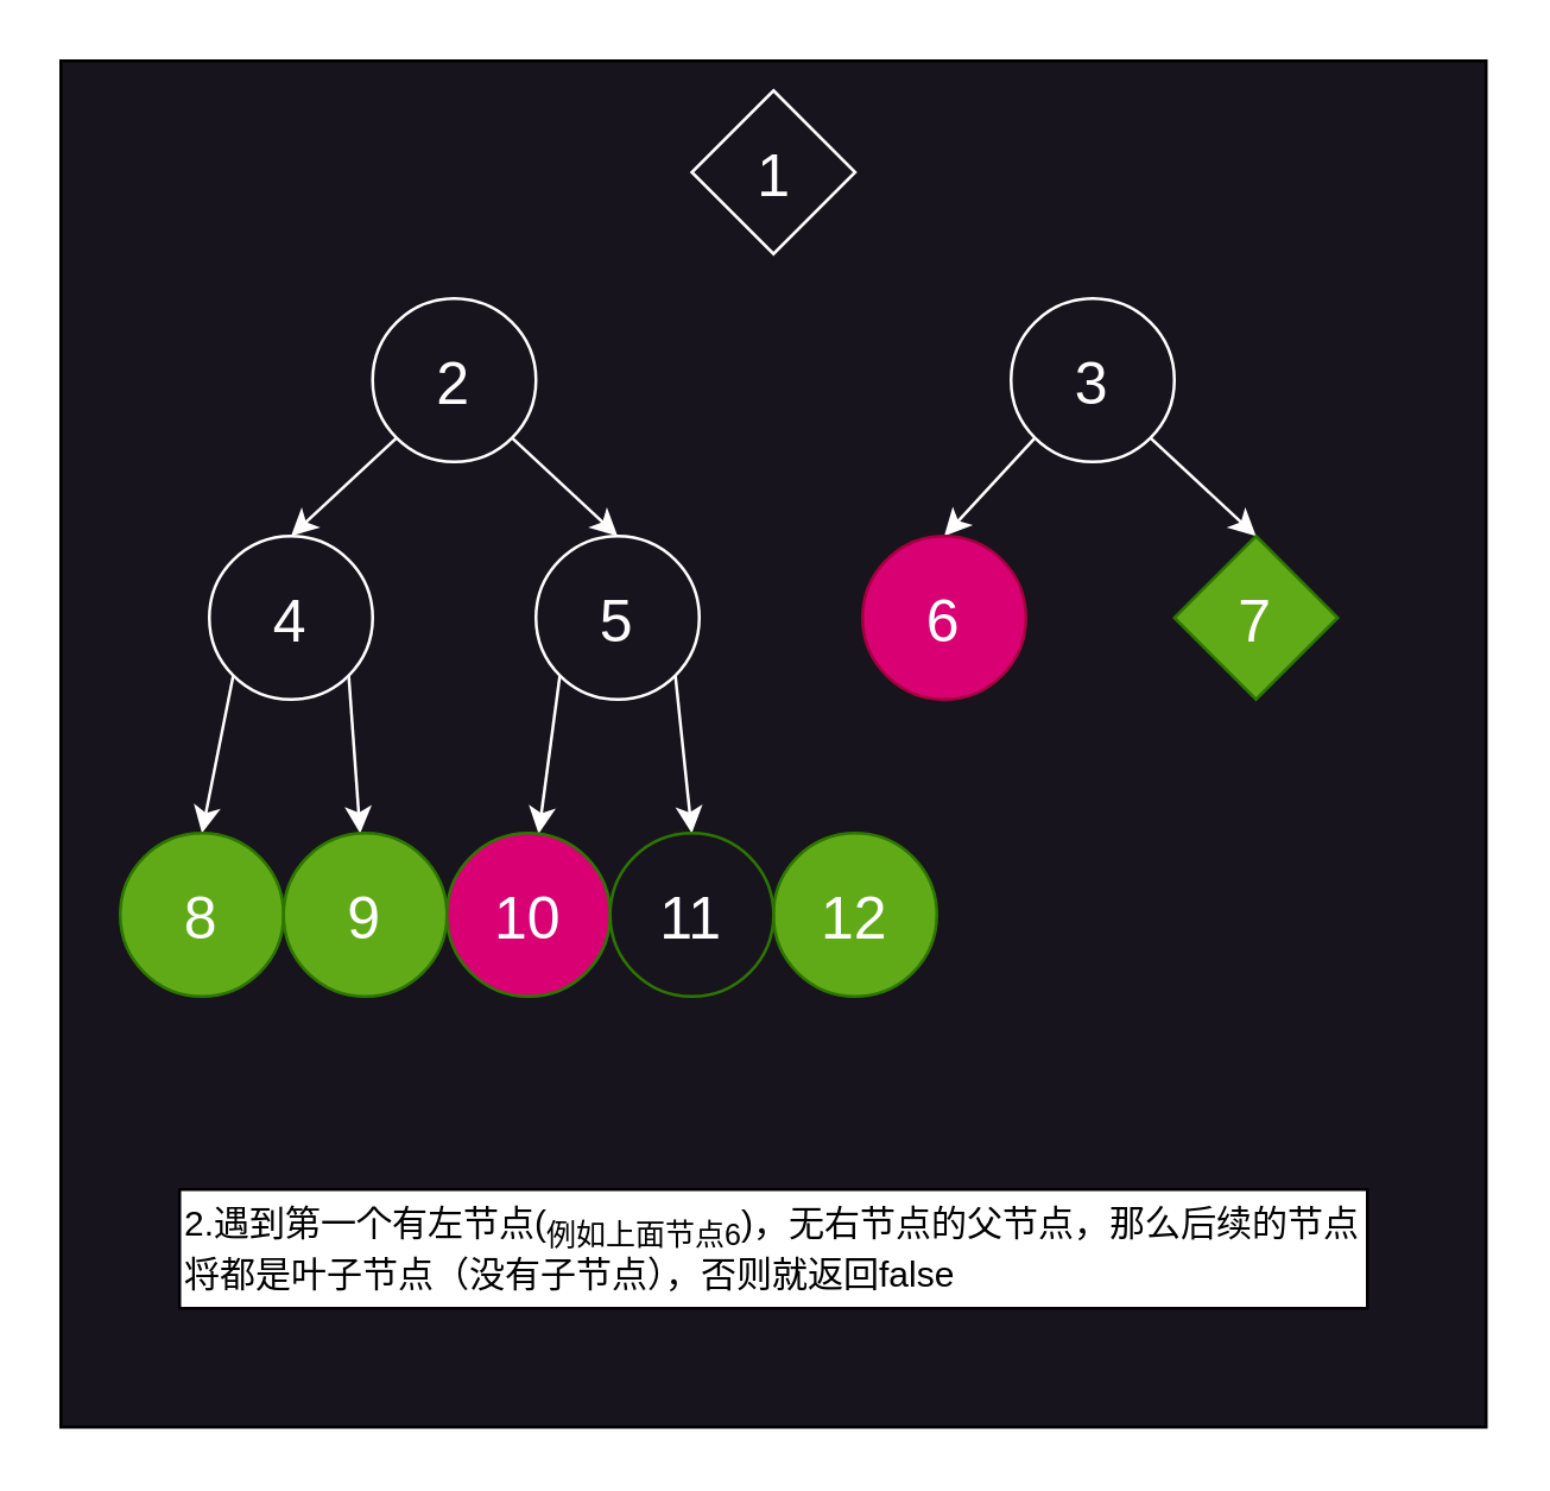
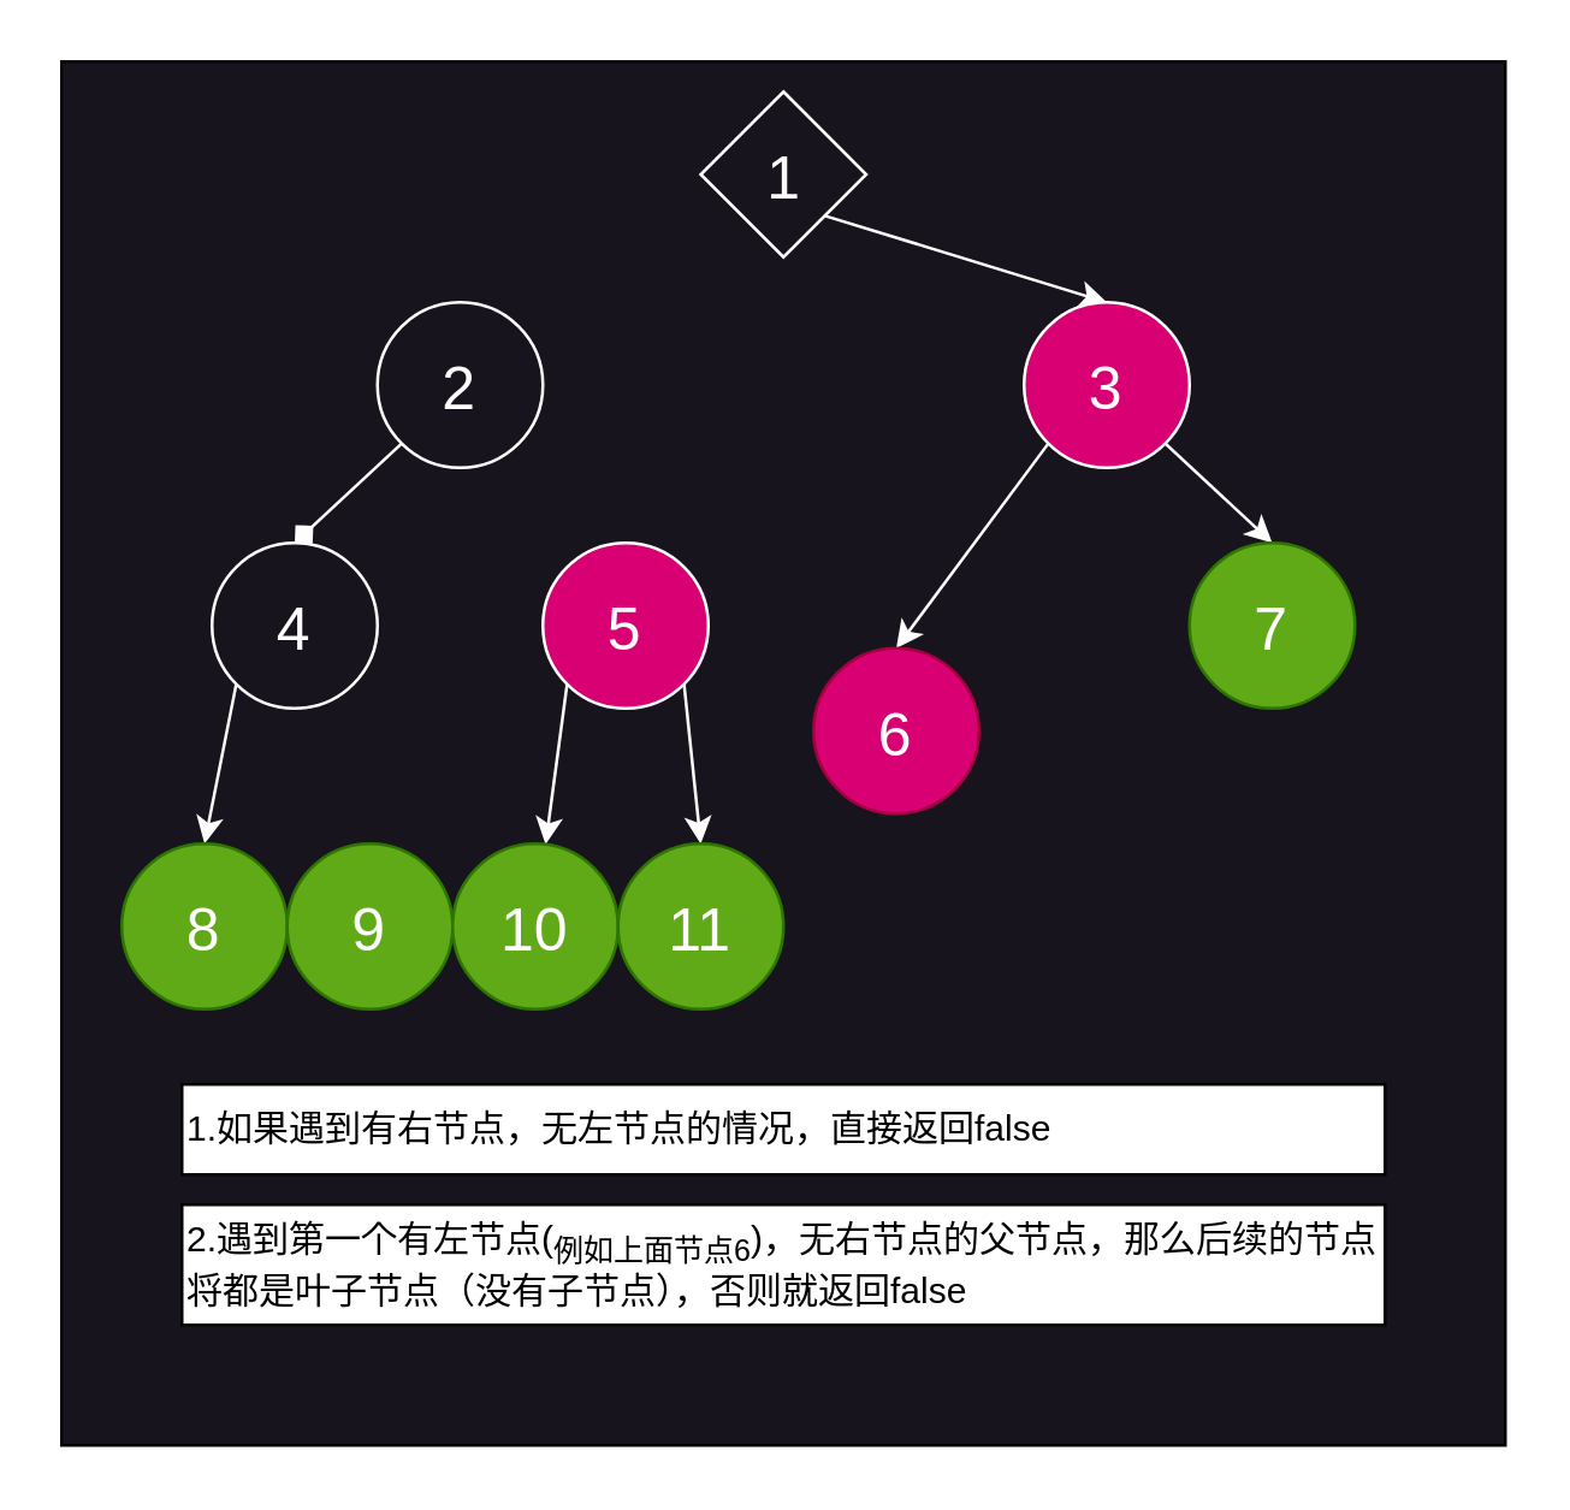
+ <mxCell id="3" style="edgeStyle=none;html=1;exitX=1;exitY=1;exitDx=0;exitDy=0;entryX=0.5;entryY=0;entryDx=0;entryDy=0;fontColor=#FFFFFF;strokeColor=#FFFFFF;" edge="1" parent="1" source="4" target="10"><mxGeometry relative="1" as="geometry" /></mxCell>
- <mxCell id="10" value="&lt;font&gt;3&lt;/font&gt;" style="ellipse;whiteSpace=wrap;html=1;aspect=fixed;fontSize=20;fontColor=#FFFFFF;fillColor=#18141D;strokeColor=#FFFFFF;" vertex="1" parent="1"><mxGeometry x="340" y="100" width="55" height="55" as="geometry" /></mxCell>
+ <mxCell id="10" value="&lt;font&gt;3&lt;/font&gt;" style="ellipse;whiteSpace=wrap;html=1;aspect=fixed;fontSize=20;fontColor=#FFFFFF;fillColor=#d80073;strokeColor=#FFFFFF;" vertex="1" parent="1"><mxGeometry x="340" y="100" width="55" height="55" as="geometry" /></mxCell>
- <mxCell id="6" style="edgeStyle=none;html=1;exitX=1;exitY=1;exitDx=0;exitDy=0;entryX=0.5;entryY=0;entryDx=0;entryDy=0;fontColor=#FFFFFF;strokeColor=#FFFFFF;" edge="1" parent="1" source="7" target="16"><mxGeometry relative="1" as="geometry" /></mxCell>
- <mxCell id="5" style="edgeStyle=none;html=1;exitX=0;exitY=1;exitDx=0;exitDy=0;entryX=0.5;entryY=0;entryDx=0;entryDy=0;fontColor=#FFFFFF;strokeColor=#FFFFFF;" edge="1" parent="1" source="7" target="13"><mxGeometry relative="1" as="geometry" /></mxCell>
+ <mxCell id="5" style="edgeStyle=none;html=1;exitX=0;exitY=1;exitDx=0;exitDy=0;entryX=0.5;entryY=0;entryDx=0;entryDy=0;fontColor=#FFFFFF;strokeColor=#FFFFFF;endArrow=diamond;" edge="1" parent="1" source="7" target="13"><mxGeometry relative="1" as="geometry" /></mxCell>
- <mxCell id="16" value="5" style="ellipse;whiteSpace=wrap;html=1;aspect=fixed;fontSize=20;fontColor=#FFFFFF;fillColor=#18141D;strokeColor=#FFFFFF;" vertex="1" parent="1"><mxGeometry x="180" y="180" width="55" height="55" as="geometry" /></mxCell>
+ <mxCell id="16" value="5" style="ellipse;whiteSpace=wrap;html=1;aspect=fixed;fontSize=20;fontColor=#FFFFFF;fillColor=#d80073;strokeColor=#FFFFFF;" vertex="1" parent="1"><mxGeometry x="180" y="180" width="55" height="55" as="geometry" /></mxCell>
- <mxCell id="17" value="6" style="ellipse;whiteSpace=wrap;html=1;aspect=fixed;fontSize=20;fontColor=#ffffff;fillColor=#d80073;strokeColor=#A50040;" vertex="1" parent="1"><mxGeometry x="290" y="180" width="55" height="55" as="geometry" /></mxCell>
+ <mxCell id="17" value="6" style="ellipse;whiteSpace=wrap;html=1;aspect=fixed;fontSize=20;fontColor=#ffffff;fillColor=#d80073;strokeColor=#A50040;" vertex="1" parent="1"><mxGeometry x="270" y="215" width="55" height="55" as="geometry" /></mxCell>
- <mxCell id="18" value="7" style="rhombus;whiteSpace=wrap;html=1;aspect=fixed;fontSize=20;fontColor=#ffffff;fillColor=#60a917;strokeColor=#2D7600;" vertex="1" parent="1"><mxGeometry x="395" y="180" width="55" height="55" as="geometry" /></mxCell>
+ <mxCell id="18" value="7" style="ellipse;whiteSpace=wrap;html=1;aspect=fixed;fontSize=20;fontColor=#ffffff;fillColor=#60a917;strokeColor=#2D7600;" vertex="1" parent="1"><mxGeometry x="395" y="180" width="55" height="55" as="geometry" /></mxCell>
- <mxCell id="12" style="edgeStyle=none;html=1;exitX=1;exitY=1;exitDx=0;exitDy=0;strokeColor=#FFFFFF;" edge="1" parent="1" source="13" target="20"><mxGeometry relative="1" as="geometry" /></mxCell>
- <mxCell id="21" value="10" style="ellipse;whiteSpace=wrap;html=1;aspect=fixed;fontSize=20;fontColor=#ffffff;fillColor=#d80073;strokeColor=#2D7600;" vertex="1" parent="1"><mxGeometry x="150" y="280" width="55" height="55" as="geometry" /></mxCell>
+ <mxCell id="21" value="10" style="ellipse;whiteSpace=wrap;html=1;aspect=fixed;fontSize=20;fontColor=#ffffff;fillColor=#60a917;strokeColor=#2D7600;" vertex="1" parent="1"><mxGeometry x="150" y="280" width="55" height="55" as="geometry" /></mxCell>
- <mxCell id="23" value="11" style="ellipse;whiteSpace=wrap;html=1;aspect=fixed;fontSize=20;fontColor=#ffffff;fillColor=#18141d;strokeColor=#2D7600;" vertex="1" parent="1"><mxGeometry x="205" y="280" width="55" height="55" as="geometry" /></mxCell>
+ <mxCell id="23" value="11" style="ellipse;whiteSpace=wrap;html=1;aspect=fixed;fontSize=20;fontColor=#ffffff;fillColor=#60a917;strokeColor=#2D7600;" vertex="1" parent="1"><mxGeometry x="205" y="280" width="55" height="55" as="geometry" /></mxCell>
- <mxCell id="22" value="12" style="ellipse;whiteSpace=wrap;html=1;aspect=fixed;fontSize=20;fontColor=#ffffff;fillColor=#60a917;strokeColor=#2D7600;" vertex="1" parent="1"><mxGeometry x="260" y="280" width="55" height="55" as="geometry" /></mxCell>
+ <mxCell id="24" value="1.如果遇到有右节点，无左节点的情况，直接返回false" style="rounded=0;whiteSpace=wrap;html=1;align=left;" vertex="1" parent="1"><mxGeometry x="60" y="360" width="400" height="30" as="geometry" /></mxCell>
